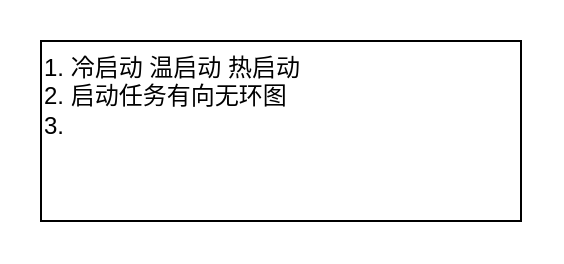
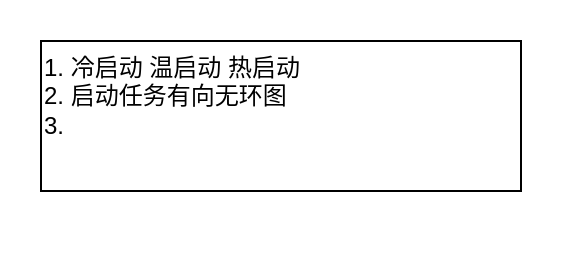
- <mxCell id="2" value="1. 冷启动 温启动 热启动&lt;br&gt;2. 启动任务有向无环图&lt;br&gt;3." style="rounded=0;whiteSpace=wrap;html=1;align=left;verticalAlign=top;" vertex="1" parent="1"><mxGeometry x="20" y="20" width="240" height="90" as="geometry" /></mxCell>
+ <mxCell id="2" value="1. 冷启动 温启动 热启动&lt;br&gt;2. 启动任务有向无环图&lt;br&gt;3." style="rounded=0;whiteSpace=wrap;html=1;align=left;verticalAlign=top;" vertex="1" parent="1"><mxGeometry x="20" y="20" width="240" height="75" as="geometry" /></mxCell>
